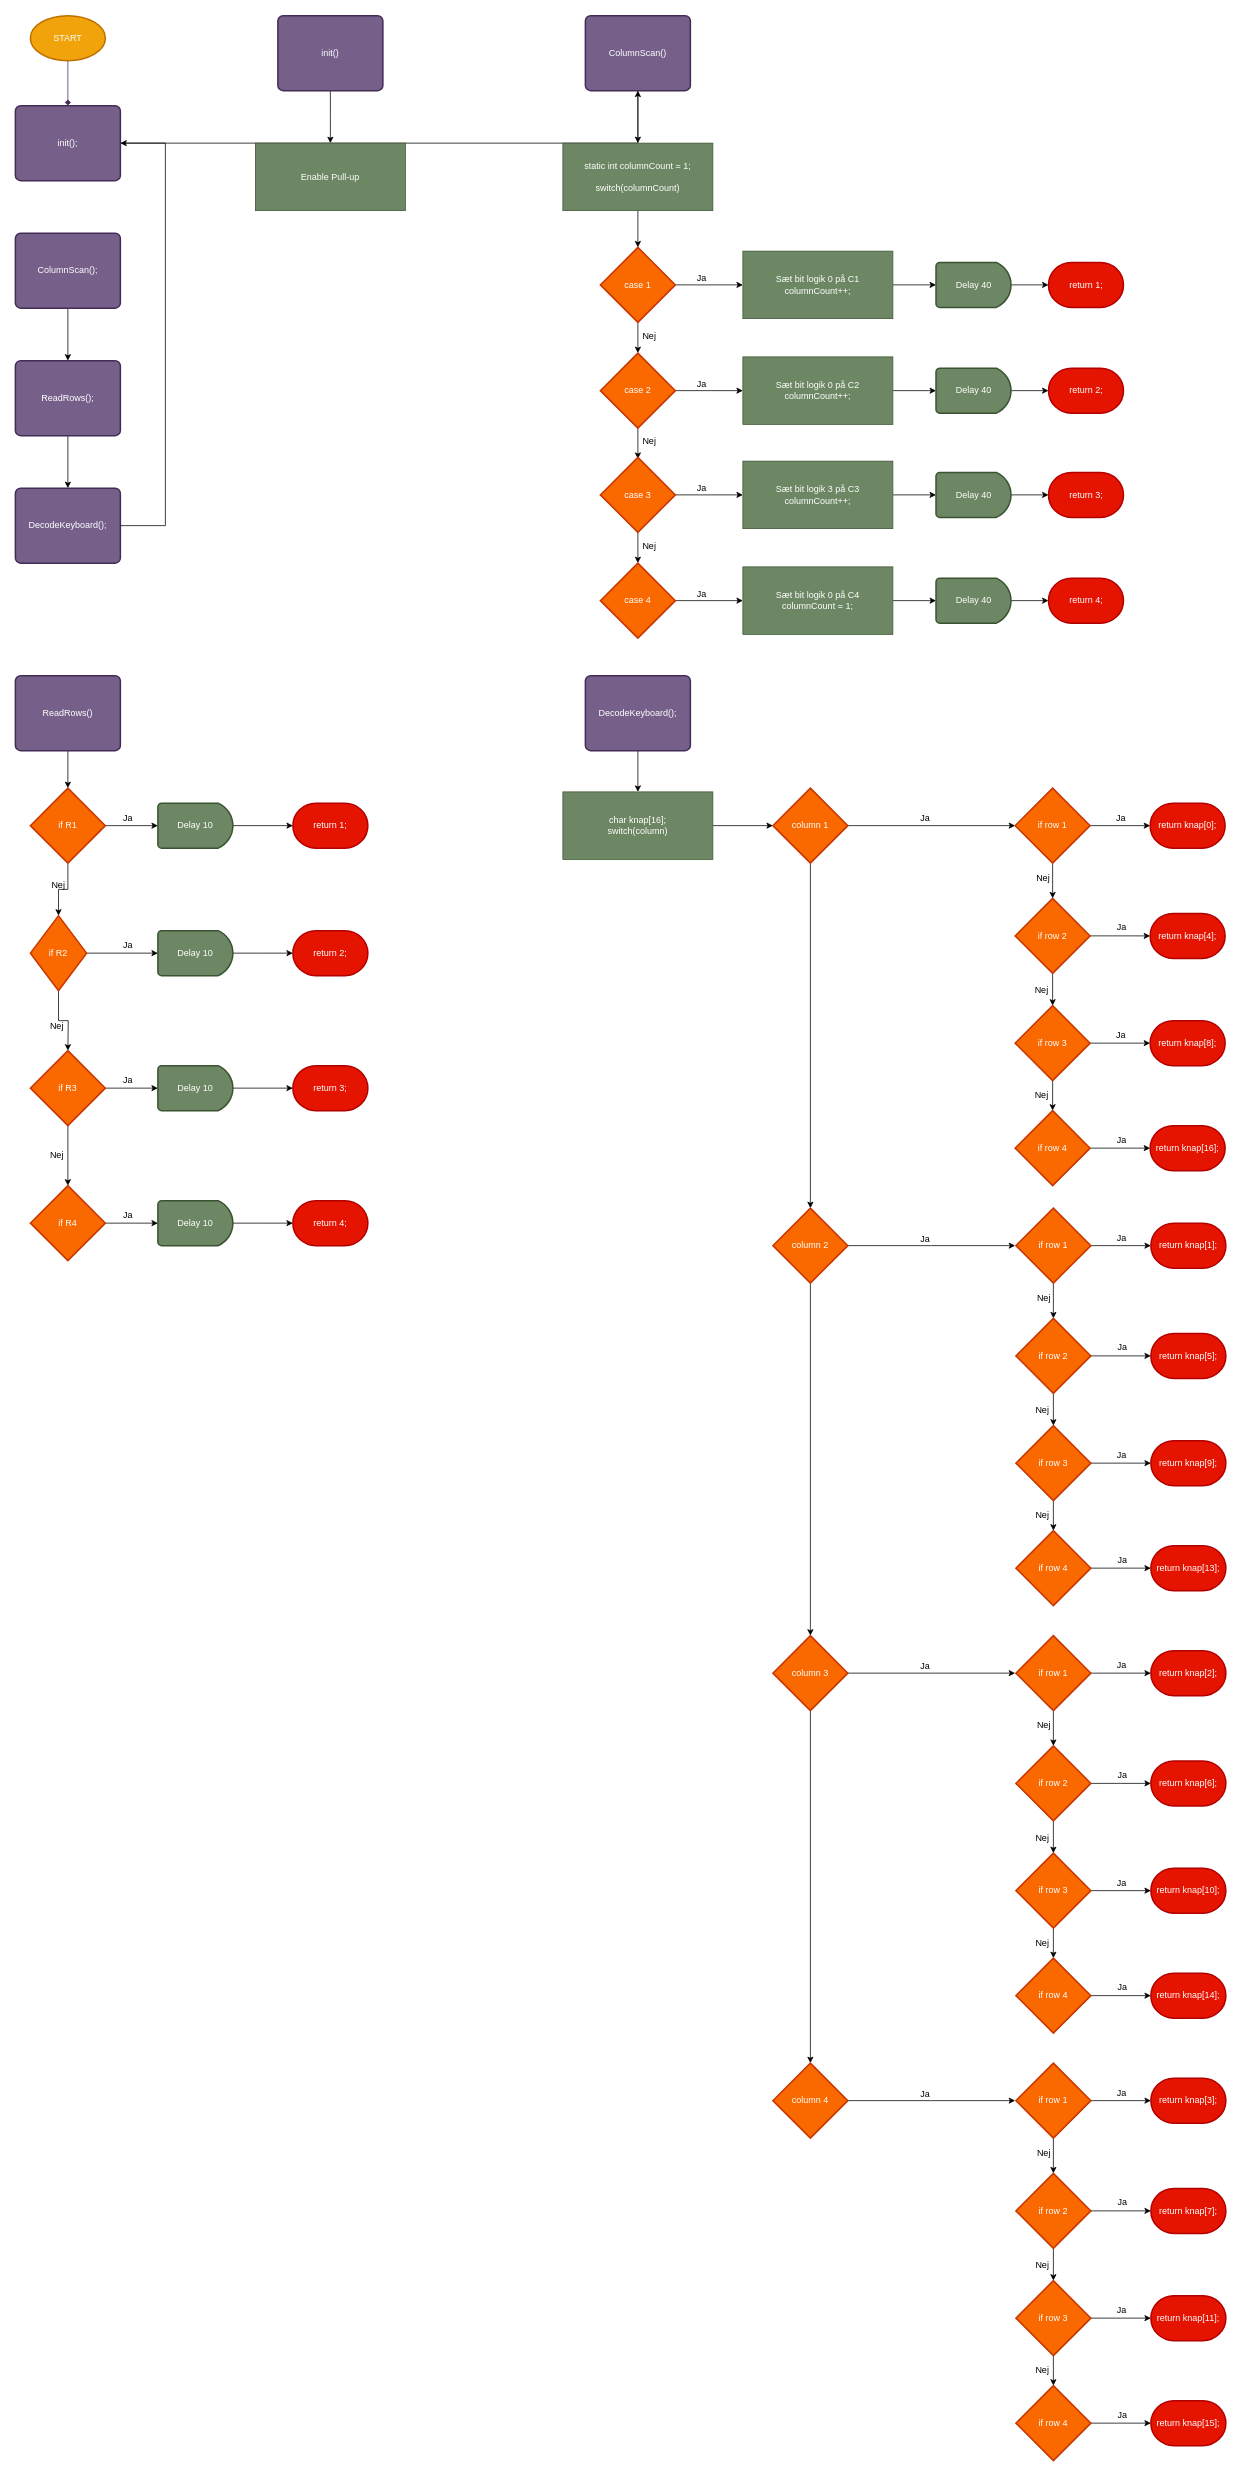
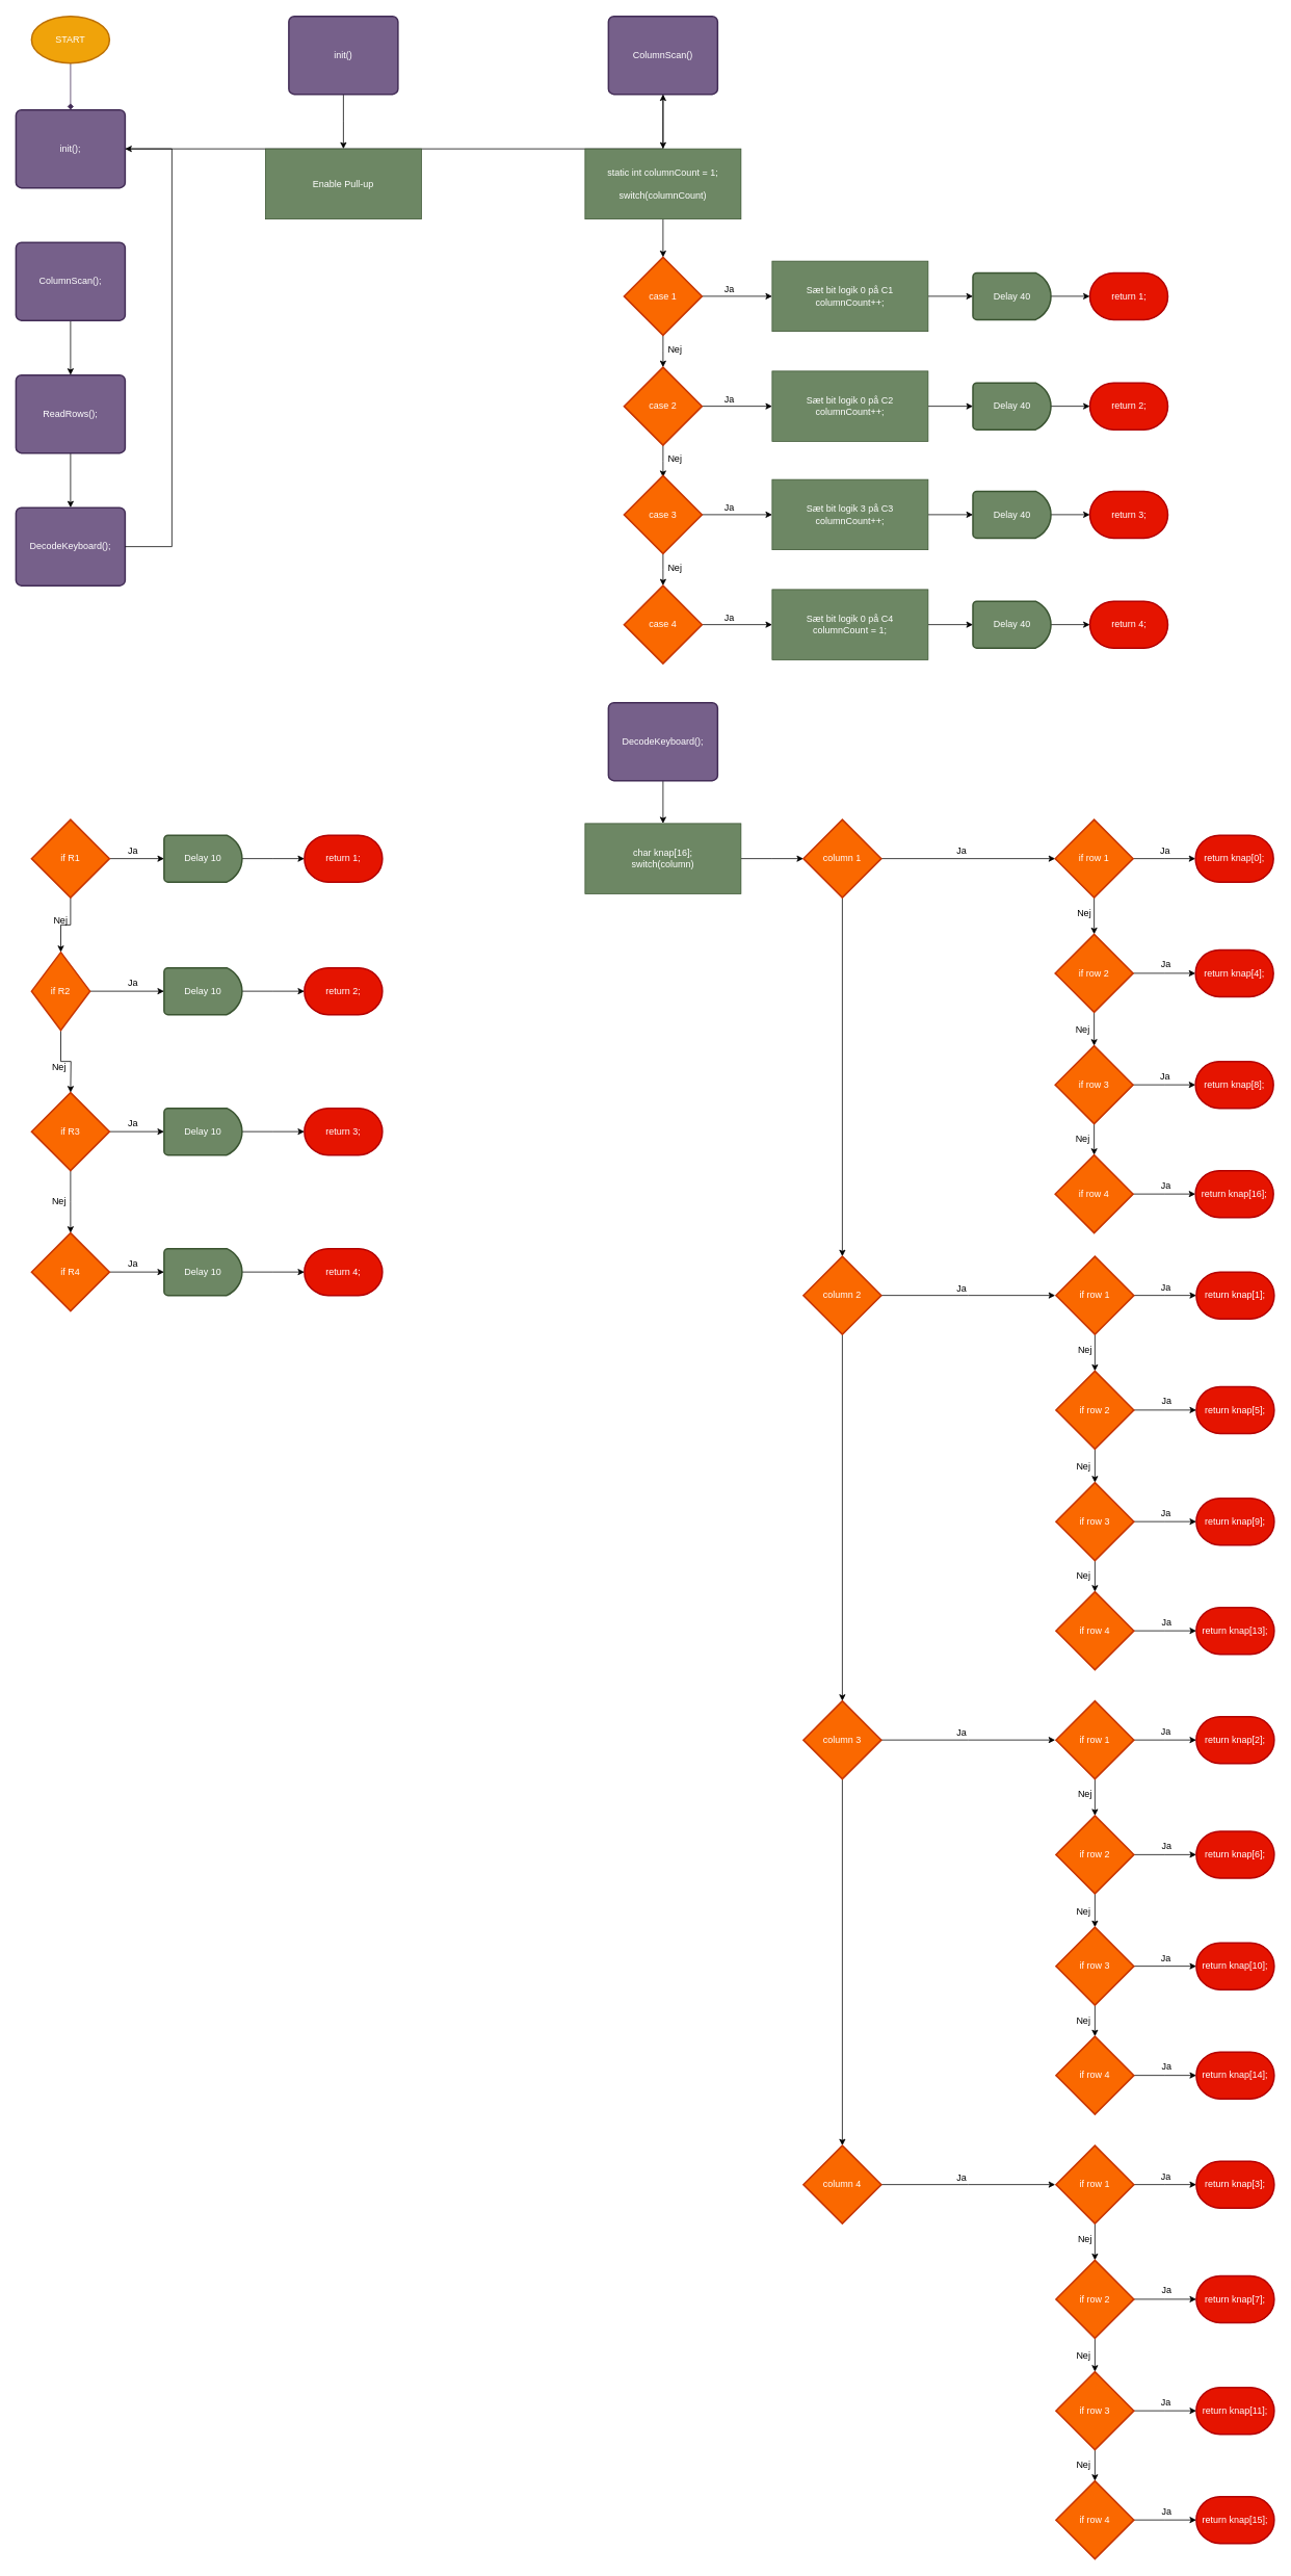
- <mxCell id="26" value="ReadRows()" style="rounded=1;whiteSpace=wrap;html=1;absoluteArcSize=1;arcSize=14;strokeWidth=2;fillColor=#76608a;strokeColor=#432D57;fontColor=#ffffff;" parent="1" vertex="1"><mxGeometry x="20" y="900" width="140" height="100" as="geometry" /></mxCell>
- <mxCell id="25" value="" style="edgeStyle=orthogonalEdgeStyle;rounded=0;orthogonalLoop=1;jettySize=auto;html=1;" edge="1" parent="1" source="26" target="76"><mxGeometry relative="1" as="geometry" /></mxCell>
